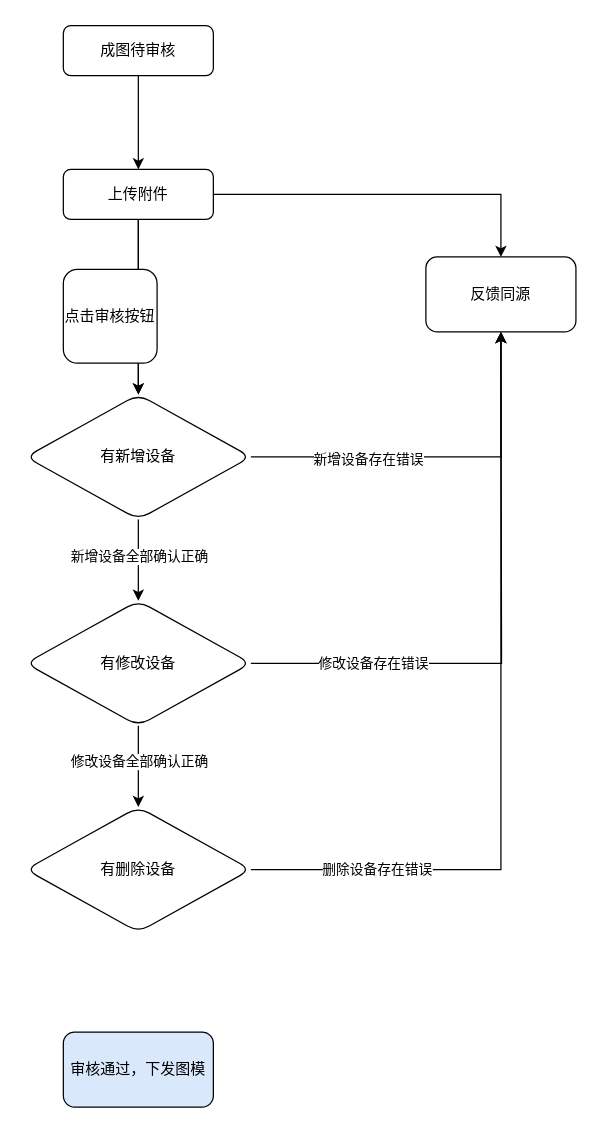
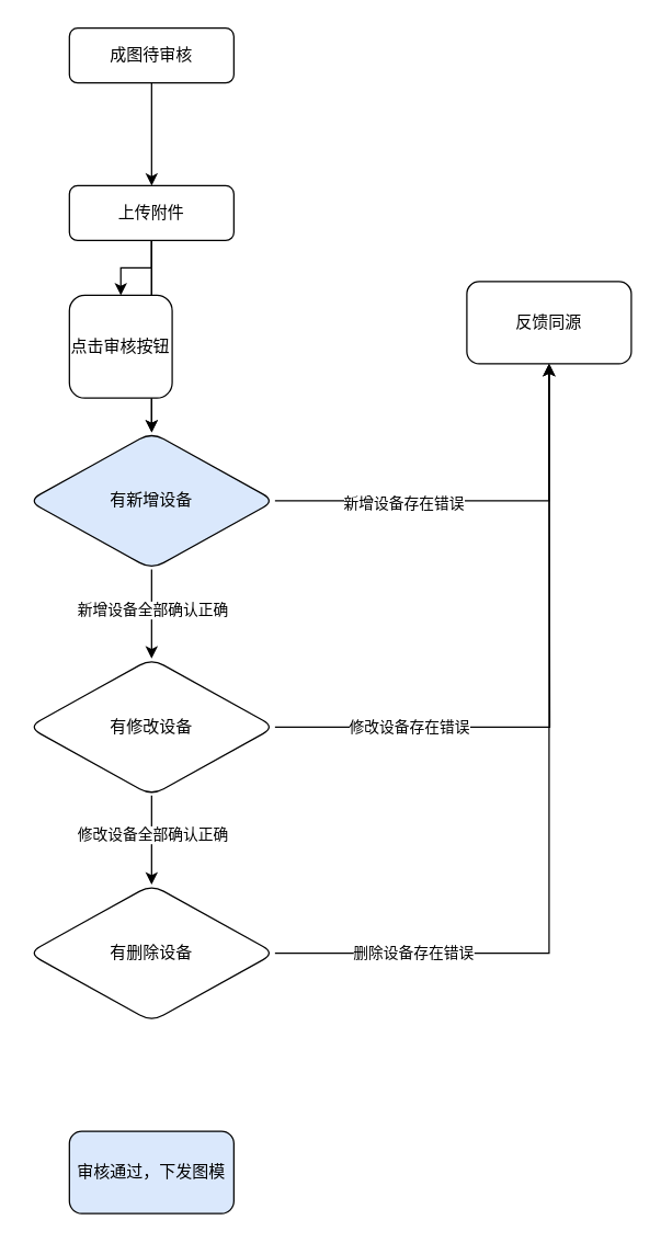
- <mxCell id="6" value="" style="edgeStyle=orthogonalEdgeStyle;rounded=0;orthogonalLoop=1;jettySize=auto;html=1;" edge="1" parent="1" source="7" target="13"><mxGeometry relative="1" as="geometry" /></mxCell>
+ <mxCell id="6" value="" style="edgeStyle=orthogonalEdgeStyle;rounded=0;orthogonalLoop=1;jettySize=auto;html=1;" edge="1" parent="1" source="7" target="15"><mxGeometry relative="1" as="geometry" /></mxCell>
- <mxCell id="12" value="有新增设备" style="rhombus;whiteSpace=wrap;html=1;rounded=1;glass=0;strokeWidth=1;shadow=0;labelBackgroundColor=none;" vertex="1" parent="1"><mxGeometry x="20" y="315" width="180" height="100" as="geometry" /></mxCell>
+ <mxCell id="12" value="有新增设备" style="rhombus;whiteSpace=wrap;html=1;rounded=1;glass=0;strokeWidth=1;shadow=0;labelBackgroundColor=none;fillColor=#dae8fc;" vertex="1" parent="1"><mxGeometry x="20" y="315" width="180" height="100" as="geometry" /></mxCell>
